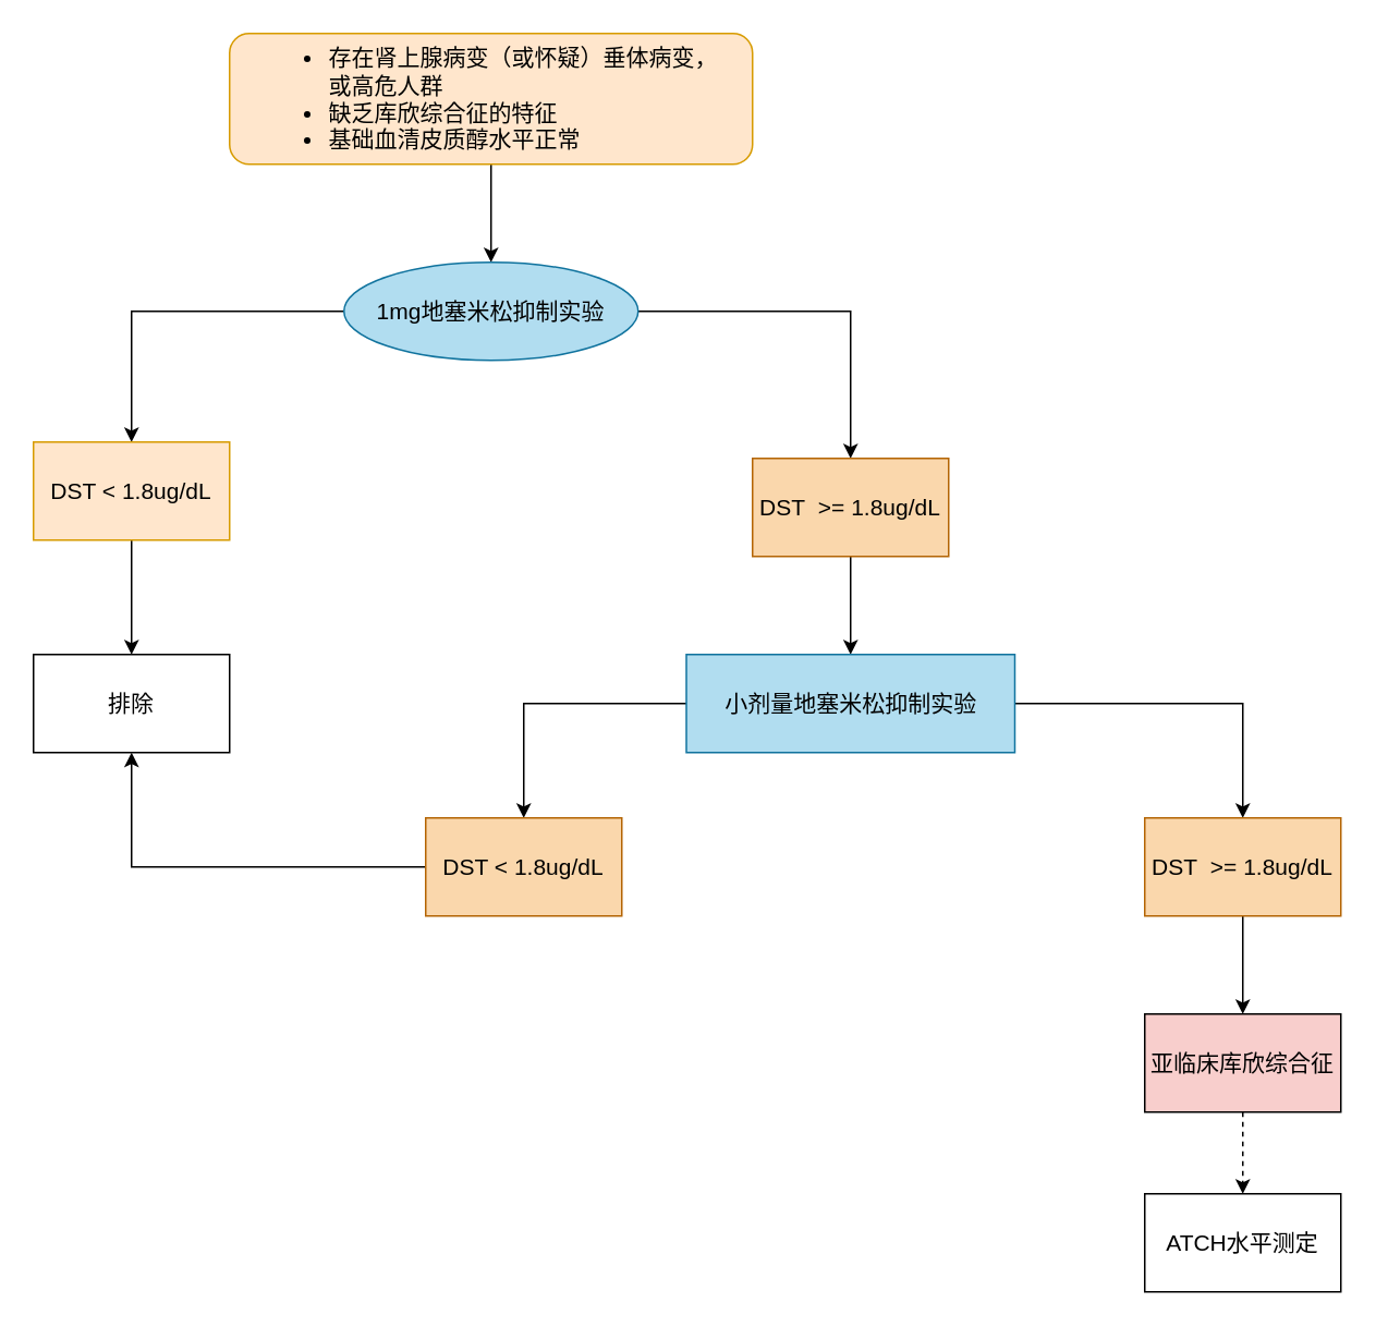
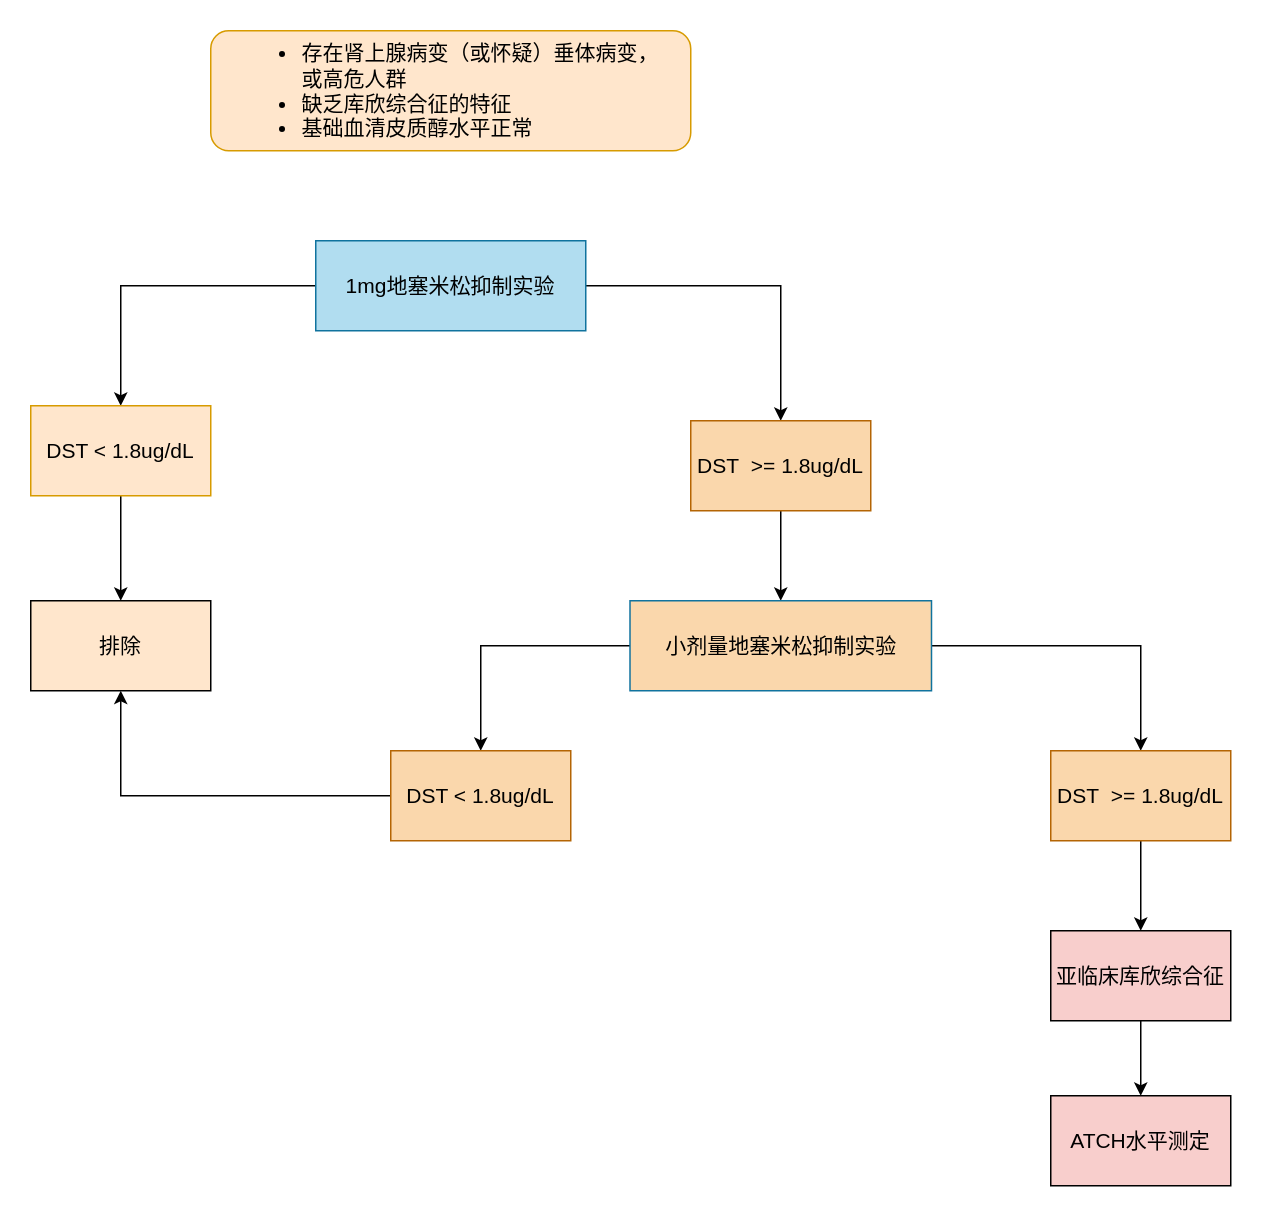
- <mxCell id="2" value="" style="edgeStyle=orthogonalEdgeStyle;rounded=0;orthogonalLoop=1;jettySize=auto;html=1;fontSize=14;" edge="1" parent="1" source="3" target="6"><mxGeometry relative="1" as="geometry" /></mxCell>
- <mxCell id="6" value="1mg地塞米松抑制实验" style="ellipse;whiteSpace=wrap;html=1;fontSize=14;fillColor=#b1ddf0;strokeColor=#10739e;" vertex="1" parent="1"><mxGeometry x="210" y="160" width="180" height="60" as="geometry" /></mxCell>
+ <mxCell id="6" value="1mg地塞米松抑制实验" style="rounded=0;whiteSpace=wrap;html=1;fontSize=14;fillColor=#b1ddf0;strokeColor=#10739e;" vertex="1" parent="1"><mxGeometry x="210" y="160" width="180" height="60" as="geometry" /></mxCell>
- <mxCell id="18" value="排除" style="rounded=0;whiteSpace=wrap;html=1;fontSize=14;" vertex="1" parent="1"><mxGeometry x="20" y="400" width="120" height="60" as="geometry" /></mxCell>
+ <mxCell id="18" value="排除" style="rounded=0;whiteSpace=wrap;html=1;fontSize=14;fillColor=#ffe6cc;" vertex="1" parent="1"><mxGeometry x="20" y="400" width="120" height="60" as="geometry" /></mxCell>
- <mxCell id="13" value="小剂量地塞米松抑制实验" style="rounded=0;whiteSpace=wrap;html=1;fontSize=14;fillColor=#b1ddf0;strokeColor=#10739e;" vertex="1" parent="1"><mxGeometry x="419.5" y="400" width="201" height="60" as="geometry" /></mxCell>
+ <mxCell id="13" value="小剂量地塞米松抑制实验" style="rounded=0;whiteSpace=wrap;html=1;fontSize=14;fillColor=#fad7ac;strokeColor=#10739e;" vertex="1" parent="1"><mxGeometry x="419.5" y="400" width="201" height="60" as="geometry" /></mxCell>
- <mxCell id="19" value="" style="edgeStyle=orthogonalEdgeStyle;rounded=0;orthogonalLoop=1;jettySize=auto;html=1;fontSize=14;dashed=1;" edge="1" parent="1" source="20" target="21"><mxGeometry relative="1" as="geometry" /></mxCell>
+ <mxCell id="19" value="" style="edgeStyle=orthogonalEdgeStyle;rounded=0;orthogonalLoop=1;jettySize=auto;html=1;fontSize=14;" edge="1" parent="1" source="20" target="21"><mxGeometry relative="1" as="geometry" /></mxCell>
- <mxCell id="21" value="ATCH水平测定" style="whiteSpace=wrap;html=1;fontSize=14;rounded=0;" vertex="1" parent="1"><mxGeometry x="700" y="730" width="120" height="60" as="geometry" /></mxCell>
+ <mxCell id="21" value="ATCH水平测定" style="whiteSpace=wrap;html=1;fontSize=14;rounded=0;fillColor=#f8cecc;" vertex="1" parent="1"><mxGeometry x="700" y="730" width="120" height="60" as="geometry" /></mxCell>
